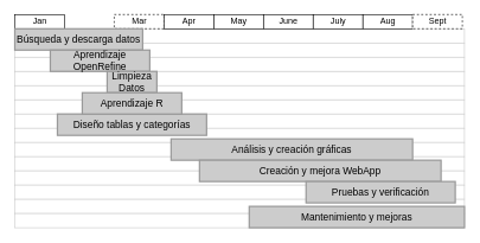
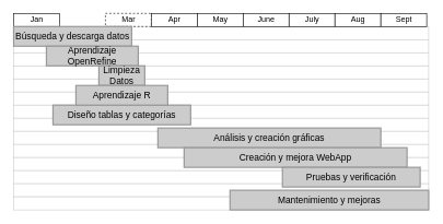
- <mxCell id="10" value="Sept" style="strokeWidth=1;fontStyle=0;html=1;dashed=1;" parent="1" vertex="1"><mxGeometry x="580" y="20" width="70" height="20" as="geometry" /></mxCell>
+ <mxCell id="10" value="Sept" style="strokeWidth=1;fontStyle=0;html=1;" parent="1" vertex="1"><mxGeometry x="580" y="20" width="70" height="20" as="geometry" /></mxCell>
